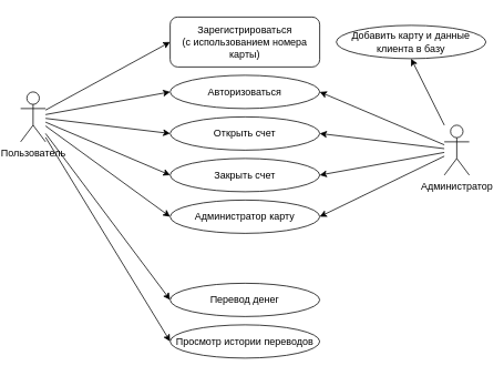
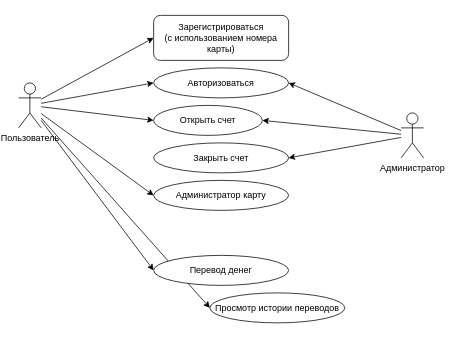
- <mxCell id="21" value="Добавить карту и данные клиента в базу" style="ellipse;whiteSpace=wrap;html=1;" vertex="1" parent="1"><mxGeometry x="400" y="30" width="180" height="40" as="geometry" /></mxCell>
- <mxCell id="12" style="edgeStyle=none;rounded=0;orthogonalLoop=1;jettySize=auto;html=1;entryX=0.5;entryY=1;entryDx=0;entryDy=0;" edge="1" parent="1" source="15" target="21"><mxGeometry relative="1" as="geometry" /></mxCell>
- <mxCell id="18" value="Открыть счет" style="ellipse;whiteSpace=wrap;html=1;" parent="1" vertex="1"><mxGeometry x="200" y="140" width="180" height="40" as="geometry" /></mxCell>
+ <mxCell id="18" value="Открыть счет" style="ellipse;whiteSpace=wrap;html=1;" parent="1" vertex="1"><mxGeometry x="200" y="140" width="145" height="40" as="geometry" /></mxCell>
- <mxCell id="5" style="rounded=0;orthogonalLoop=1;jettySize=auto;html=1;entryX=0;entryY=0.5;entryDx=0;entryDy=0;" edge="1" parent="1" source="9" target="19"><mxGeometry relative="1" as="geometry" /></mxCell>
- <mxCell id="13" style="edgeStyle=none;rounded=0;orthogonalLoop=1;jettySize=auto;html=1;entryX=1;entryY=0.5;entryDx=0;entryDy=0;" edge="1" parent="1" source="15" target="22"><mxGeometry relative="1" as="geometry" /></mxCell>
- <mxCell id="23" value="Просмотр истории переводов" style="ellipse;whiteSpace=wrap;html=1;" vertex="1" parent="1"><mxGeometry x="200" y="390" width="180" height="40" as="geometry" /></mxCell>
+ <mxCell id="23" value="Просмотр истории переводов" style="ellipse;whiteSpace=wrap;html=1;" vertex="1" parent="1"><mxGeometry x="275" y="390" width="180" height="40" as="geometry" /></mxCell>
